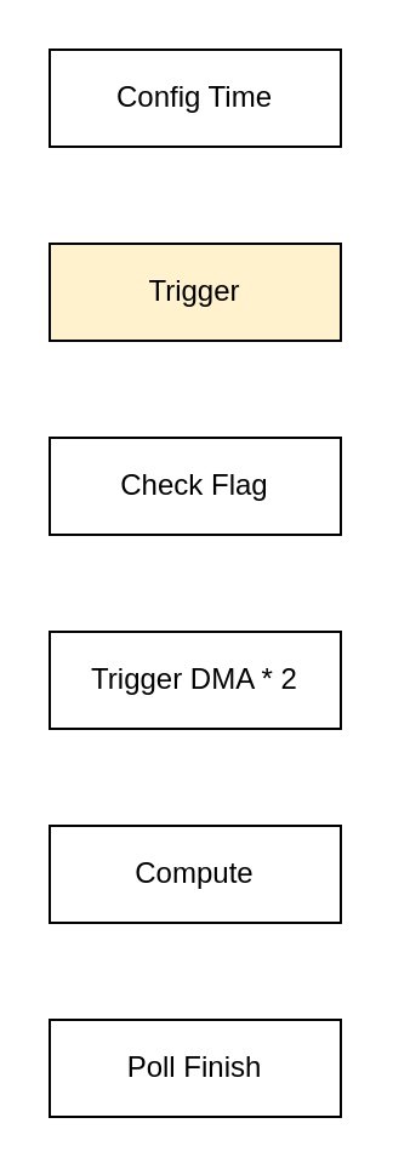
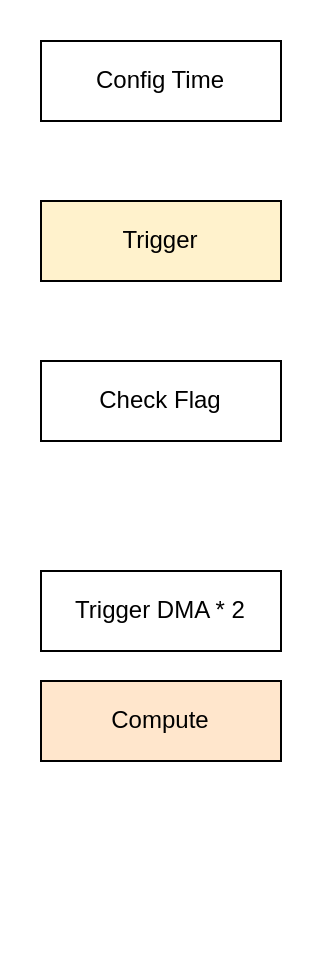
- <mxCell id="5" value="Trigger DMA * 2" style="rounded=0;whiteSpace=wrap;html=1;" vertex="1" parent="1"><mxGeometry x="20" y="260" width="120" height="40" as="geometry" /></mxCell>
+ <mxCell id="5" value="Trigger DMA * 2" style="rounded=0;whiteSpace=wrap;html=1;" vertex="1" parent="1"><mxGeometry x="20" y="285" width="120" height="40" as="geometry" /></mxCell>
- <mxCell id="6" value="Compute" style="rounded=0;whiteSpace=wrap;html=1;" vertex="1" parent="1"><mxGeometry x="20" y="340" width="120" height="40" as="geometry" /></mxCell>
+ <mxCell id="6" value="Compute" style="rounded=0;whiteSpace=wrap;html=1;fillColor=#ffe6cc;" vertex="1" parent="1"><mxGeometry x="20" y="340" width="120" height="40" as="geometry" /></mxCell>
- <mxCell id="7" value="Poll Finish" style="rounded=0;whiteSpace=wrap;html=1;" vertex="1" parent="1"><mxGeometry x="20" y="420" width="120" height="40" as="geometry" /></mxCell>
